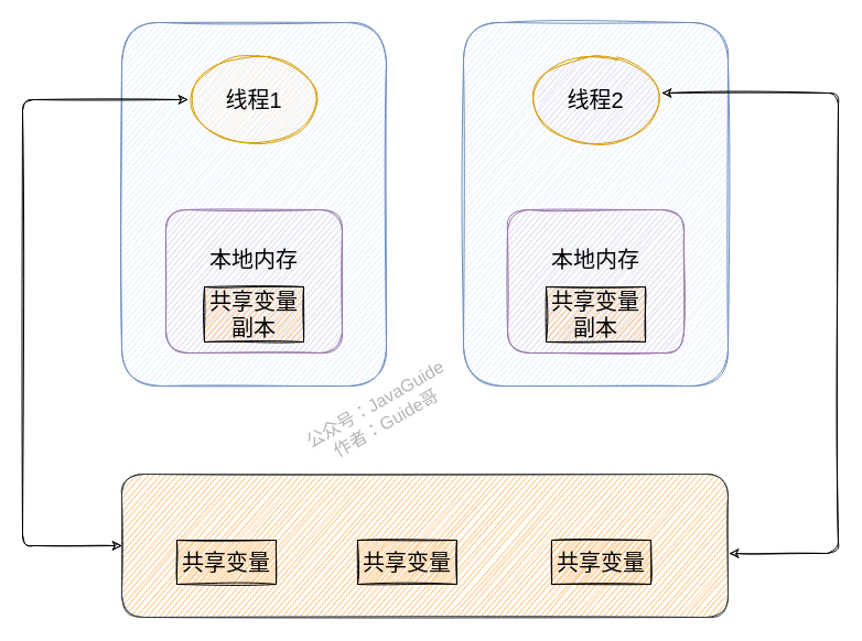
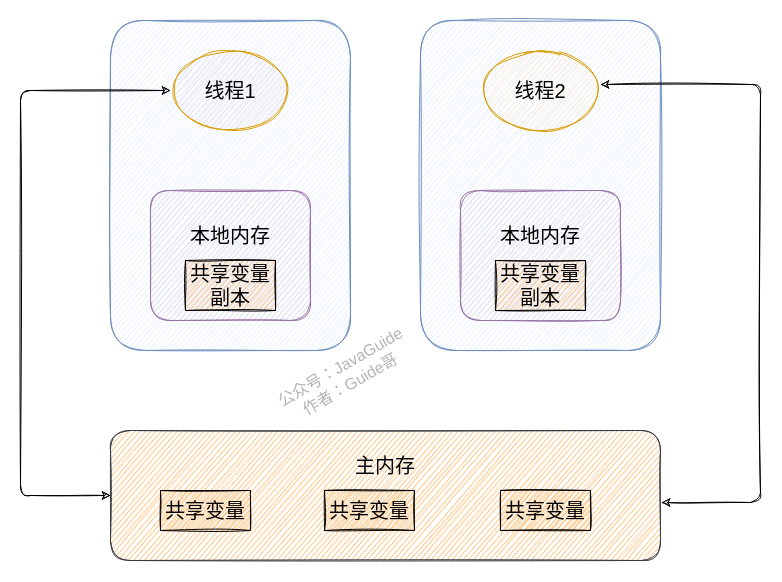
- <mxCell id="8" value="线程1" style="ellipse;whiteSpace=wrap;html=1;fontSize=20;fillColor=#ffe6cc;strokeColor=#d79b00;sketch=1;" vertex="1" parent="1"><mxGeometry x="170" y="50" width="120" height="80" as="geometry" /></mxCell>
+ <mxCell id="8" value="线程1" style="ellipse;whiteSpace=wrap;html=1;fontSize=20;fillColor=#e1d5e7;strokeColor=#d79b00;sketch=1;" vertex="1" parent="1"><mxGeometry x="170" y="50" width="120" height="80" as="geometry" /></mxCell>
- <mxCell id="9" value="线程2" style="ellipse;whiteSpace=wrap;html=1;fontSize=20;fillColor=#e1d5e7;strokeColor=#d79b00;sketch=1;" vertex="1" parent="1"><mxGeometry x="480" y="50" width="120" height="80" as="geometry" /></mxCell>
+ <mxCell id="9" value="线程2" style="ellipse;whiteSpace=wrap;html=1;fontSize=20;fillColor=#ffe6cc;strokeColor=#d79b00;sketch=1;" vertex="1" parent="1"><mxGeometry x="480" y="50" width="120" height="80" as="geometry" /></mxCell>
+ <mxCell id="11" value="主内存" style="text;html=1;strokeColor=none;fillColor=none;align=center;verticalAlign=middle;whiteSpace=wrap;rounded=0;fontSize=20;sketch=1;" vertex="1" parent="1"><mxGeometry x="335" y="450" width="100" height="30" as="geometry" /></mxCell>
